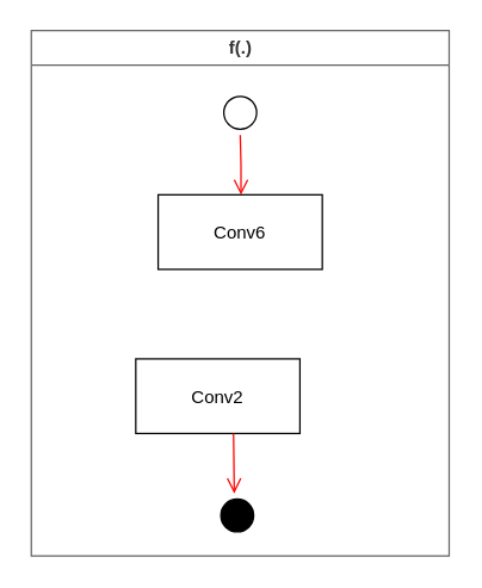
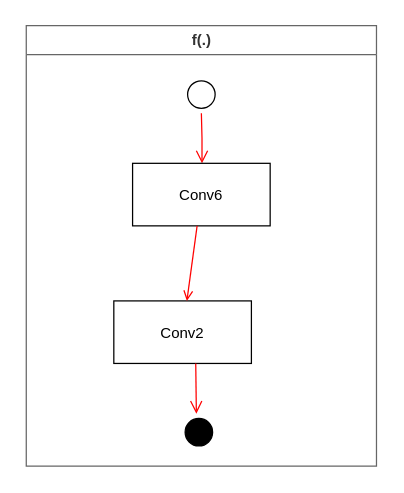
+ <mxCell id="7" value="" style="endArrow=open;strokeColor=#FF0000;endFill=1;rounded=0" parent="2" source="5" target="6" edge="1"><mxGeometry relative="1" as="geometry" /></mxCell>
